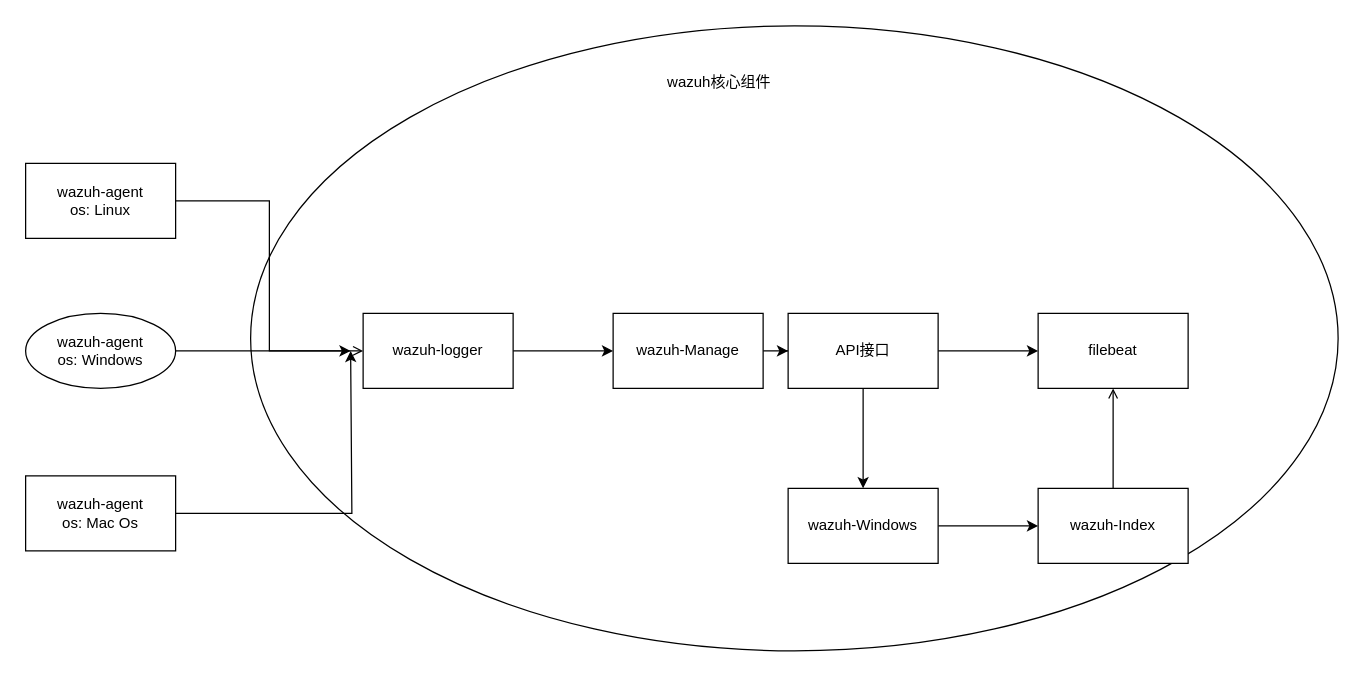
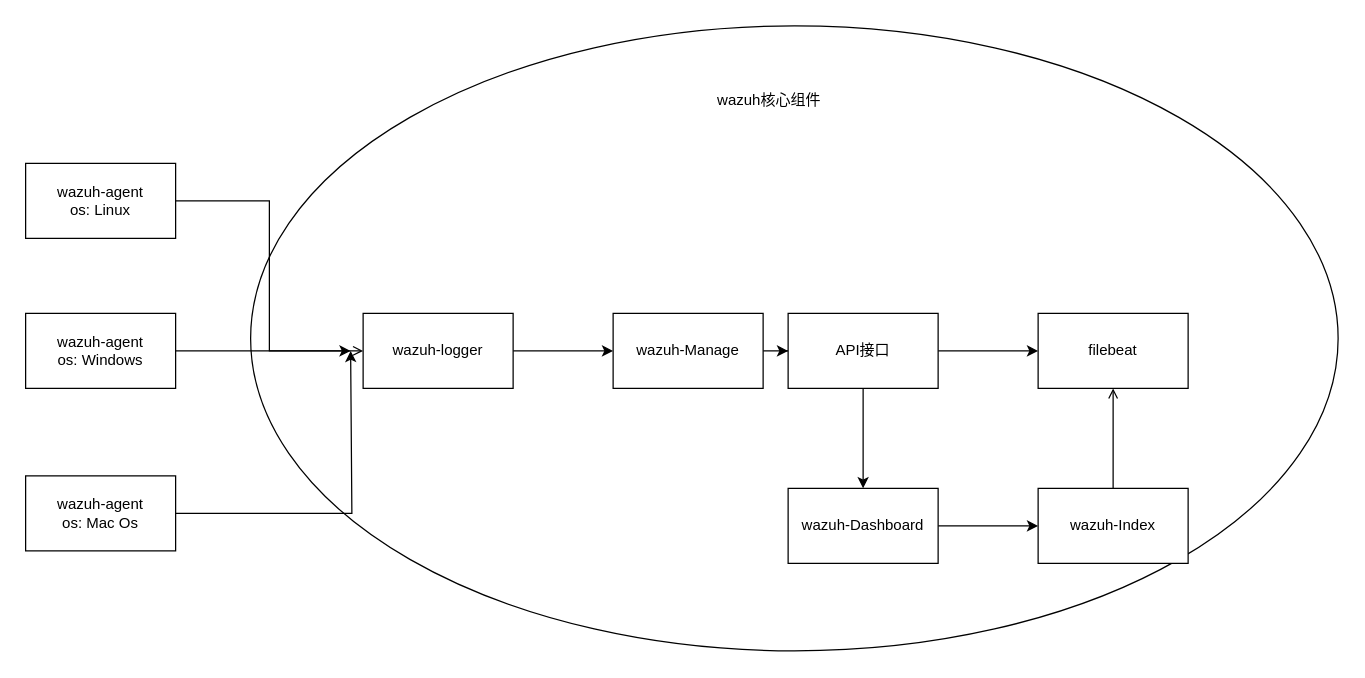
- <mxCell id="21" value="wazuh核心组件" style="text;html=1;align=center;verticalAlign=middle;whiteSpace=wrap;rounded=0;" vertex="1" parent="1"><mxGeometry x="490" y="45" width="170" height="40" as="geometry" /></mxCell>
+ <mxCell id="21" value="wazuh核心组件" style="text;html=1;align=center;verticalAlign=middle;whiteSpace=wrap;rounded=0;" vertex="1" parent="1"><mxGeometry x="530" y="60" width="170" height="40" as="geometry" /></mxCell>
- <mxCell id="6" value="&lt;div&gt;wazuh-agent&lt;/div&gt;os: Windows" style="ellipse;whiteSpace=wrap;html=1;" vertex="1" parent="1"><mxGeometry x="20" y="250" width="120" height="60" as="geometry" /></mxCell>
+ <mxCell id="6" value="&lt;div&gt;wazuh-agent&lt;/div&gt;os: Windows" style="rounded=0;whiteSpace=wrap;html=1;" vertex="1" parent="1"><mxGeometry x="20" y="250" width="120" height="60" as="geometry" /></mxCell>
- <mxCell id="17" value="wazuh-Windows" style="rounded=0;whiteSpace=wrap;html=1;" vertex="1" parent="1"><mxGeometry x="630" y="390" width="120" height="60" as="geometry" /></mxCell>
+ <mxCell id="17" value="wazuh-Dashboard" style="rounded=0;whiteSpace=wrap;html=1;" vertex="1" parent="1"><mxGeometry x="630" y="390" width="120" height="60" as="geometry" /></mxCell>
